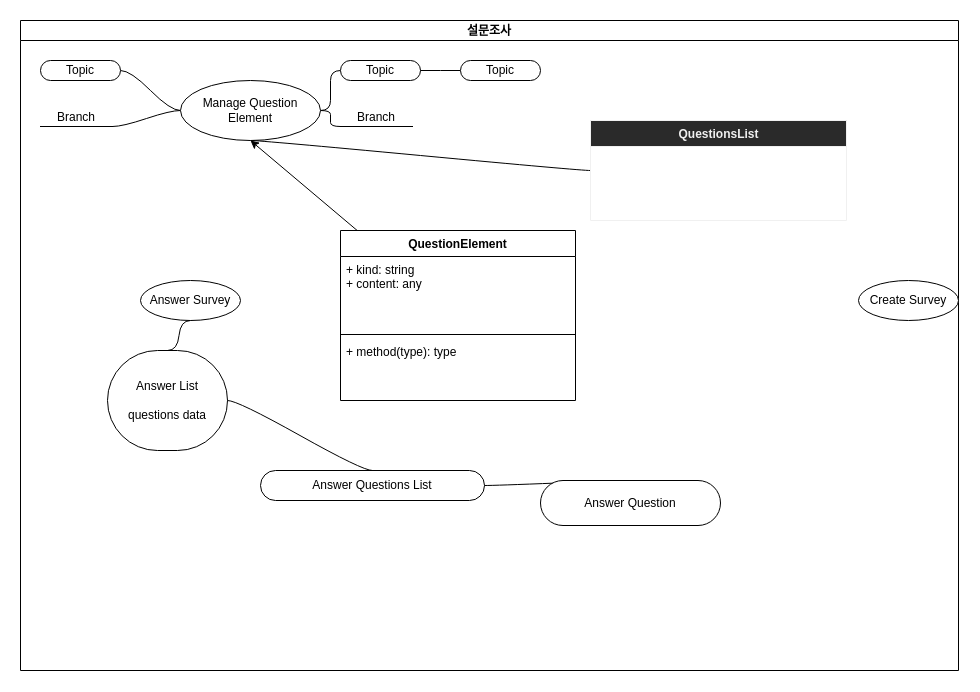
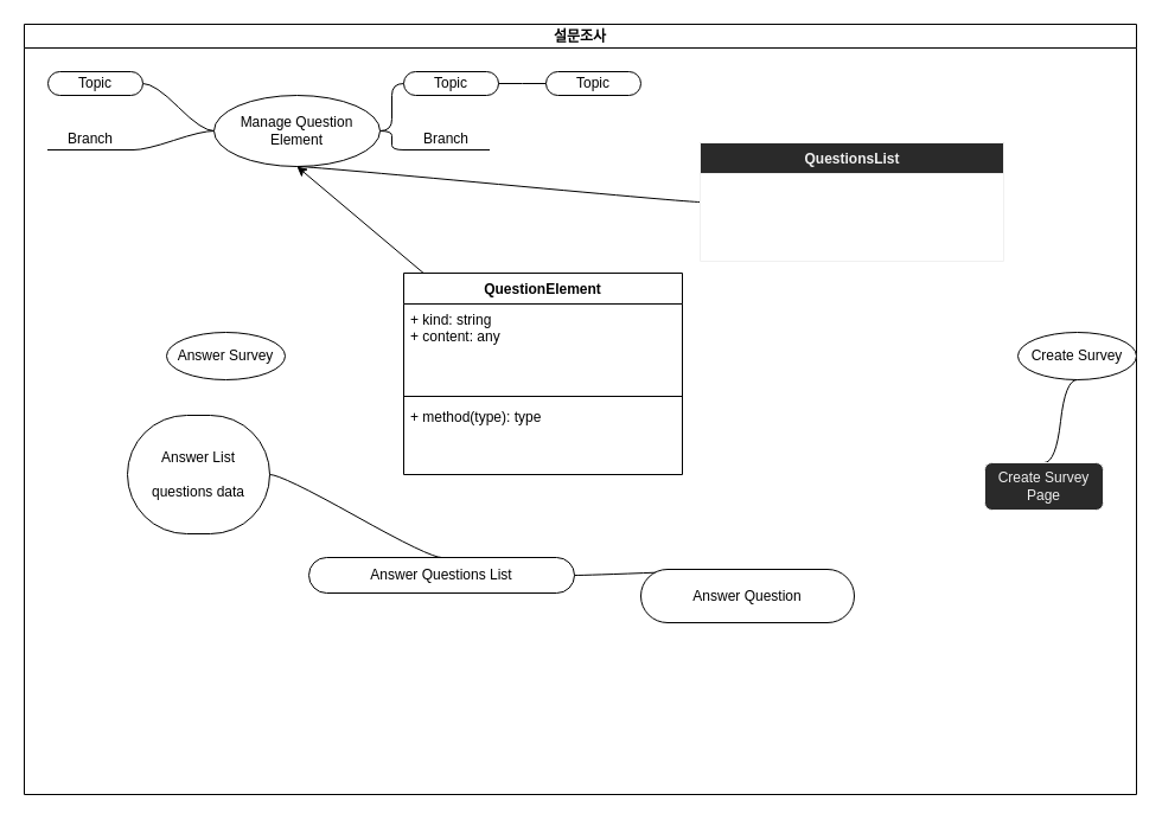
- <mxCell id="18" value="" style="edgeStyle=entityRelationEdgeStyle;startArrow=none;endArrow=none;segment=10;curved=1;exitX=0.5;exitY=1;exitDx=0;exitDy=0;entryX=0.5;entryY=0;entryDx=0;entryDy=0;" edge="1" target="19" source="17" parent="2"><mxGeometry relative="1" as="geometry"><mxPoint x="263" y="168" as="sourcePoint" /></mxGeometry></mxCell>
+ <mxCell id="24" value="" style="edgeStyle=entityRelationEdgeStyle;html=1;startArrow=none;endArrow=none;segment=10;curved=1;exitX=0.5;exitY=1;exitDx=0;exitDy=0;entryX=0.5;entryY=0;entryDx=0;entryDy=0;" edge="1" source="16" target="25" parent="2"><mxGeometry relative="1" as="geometry" /></mxCell>
+ <mxCell id="25" value="Create Survey Page" style="rounded=1;whiteSpace=wrap;html=1;fontFamily=Helvetica;fontSize=12;fontColor=rgb(240, 240, 240);align=center;strokeColor=rgb(240, 240, 240);fillColor=rgb(42, 42, 42);" vertex="1" parent="2"><mxGeometry x="810" y="370" width="100" height="40" as="geometry" /></mxCell>
